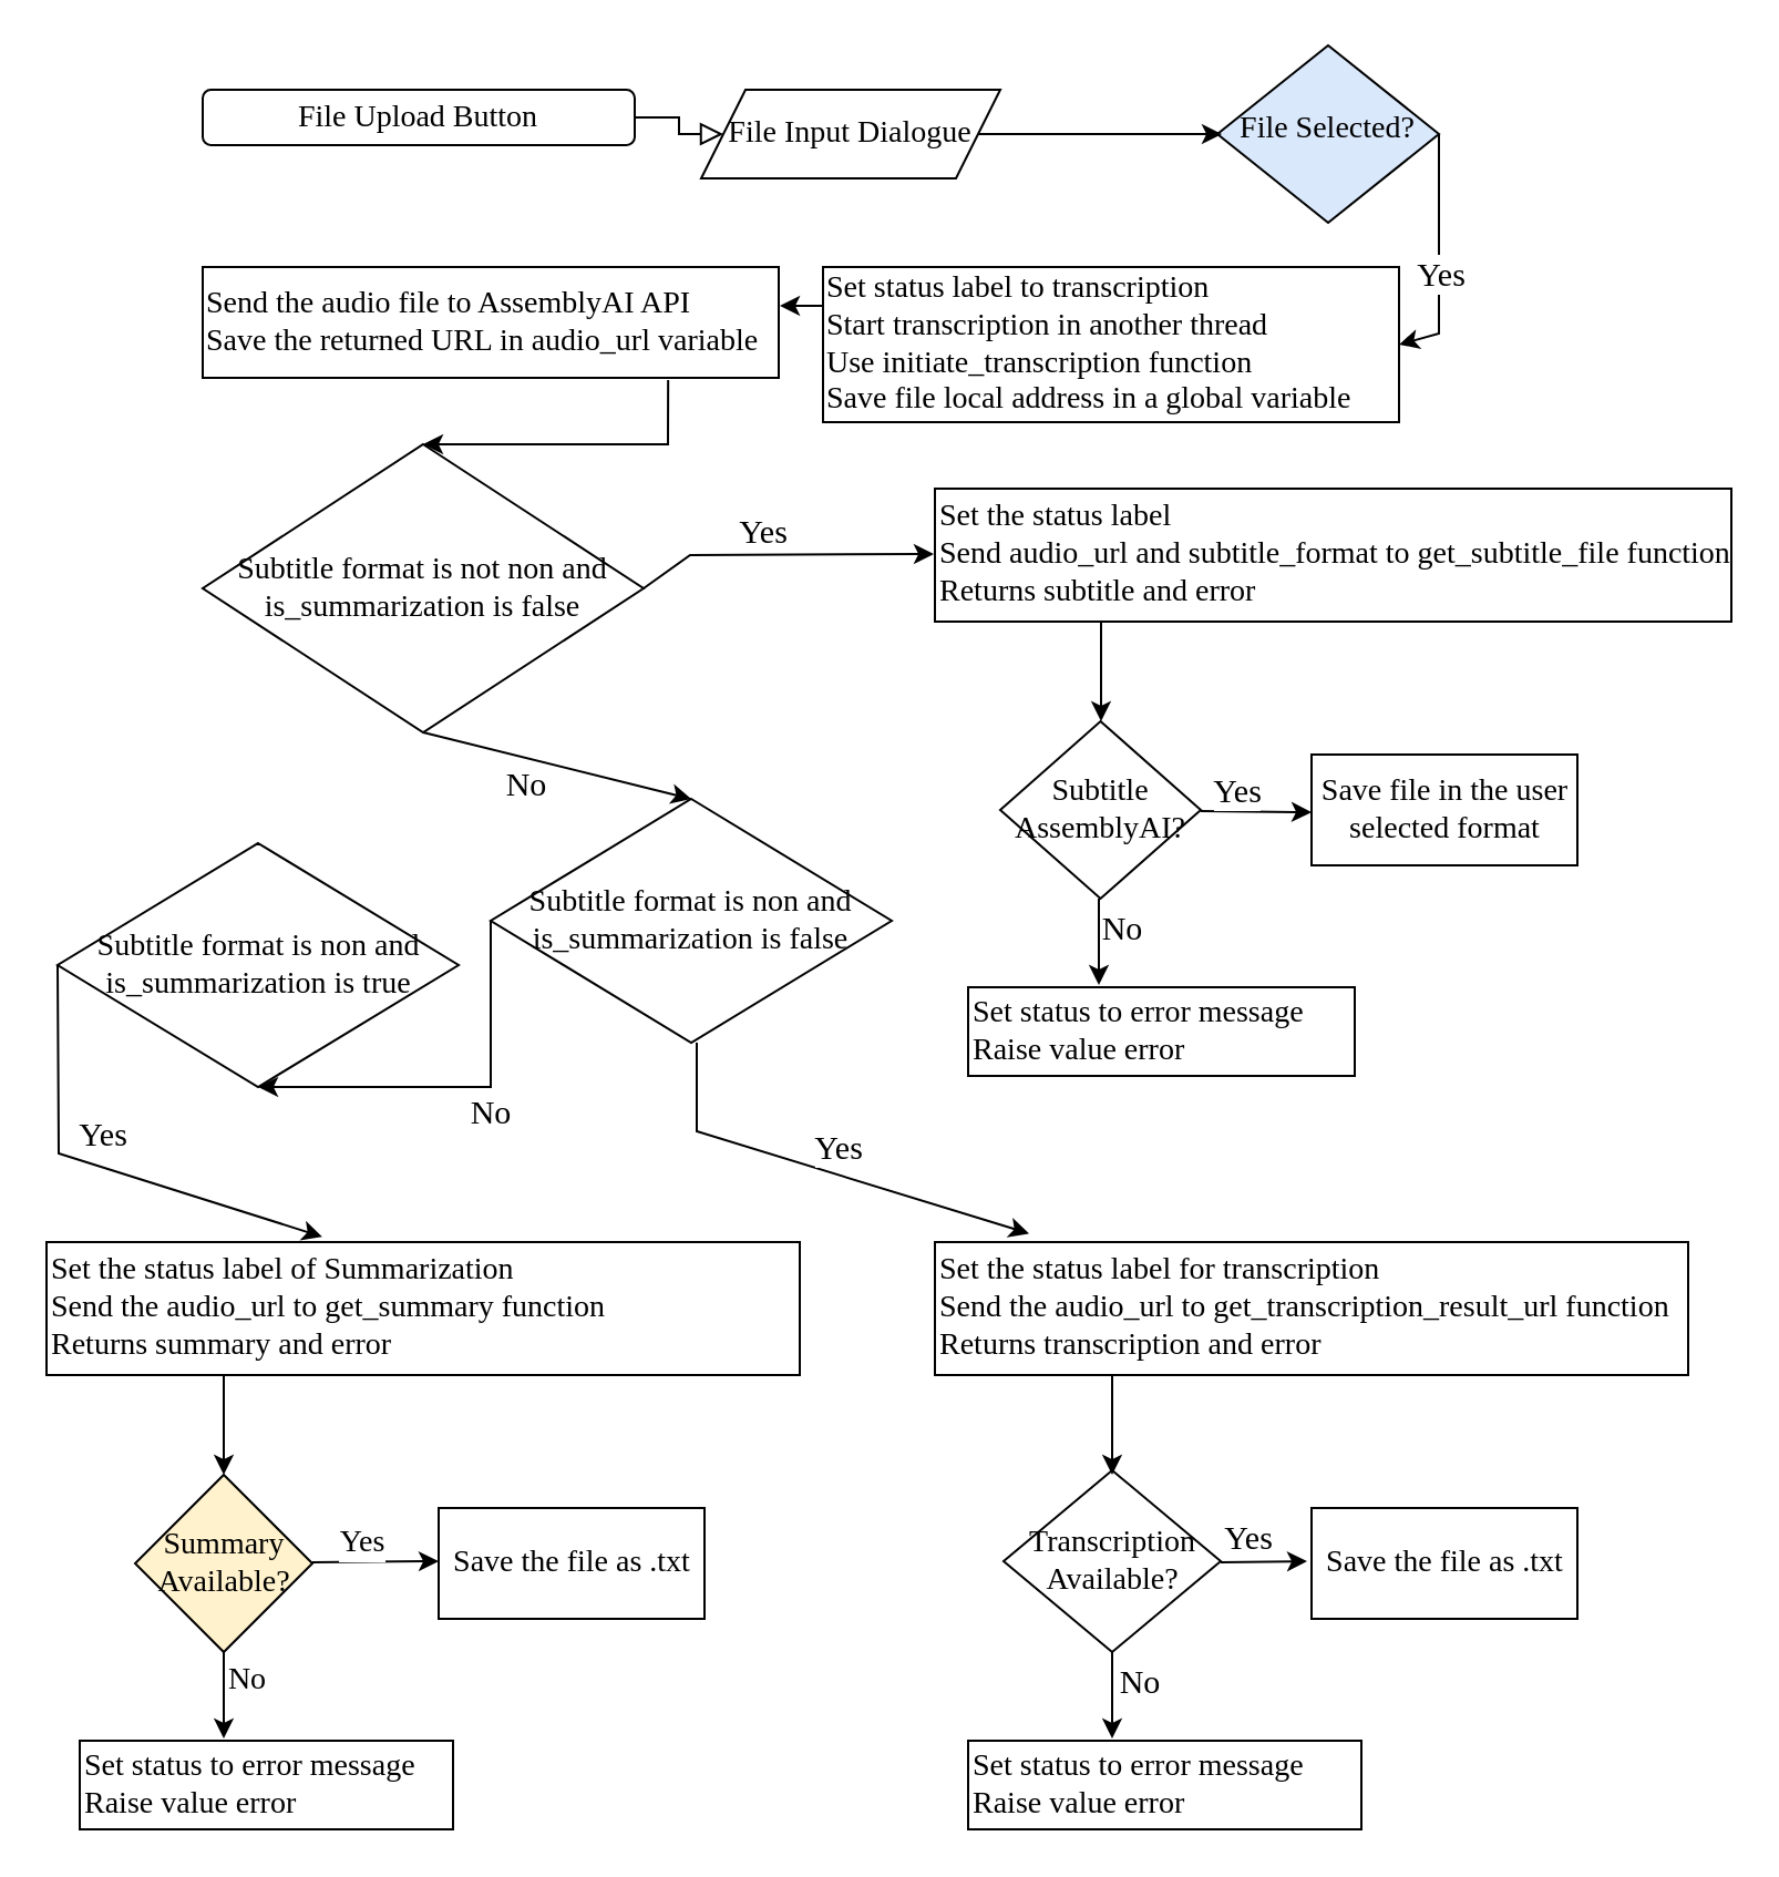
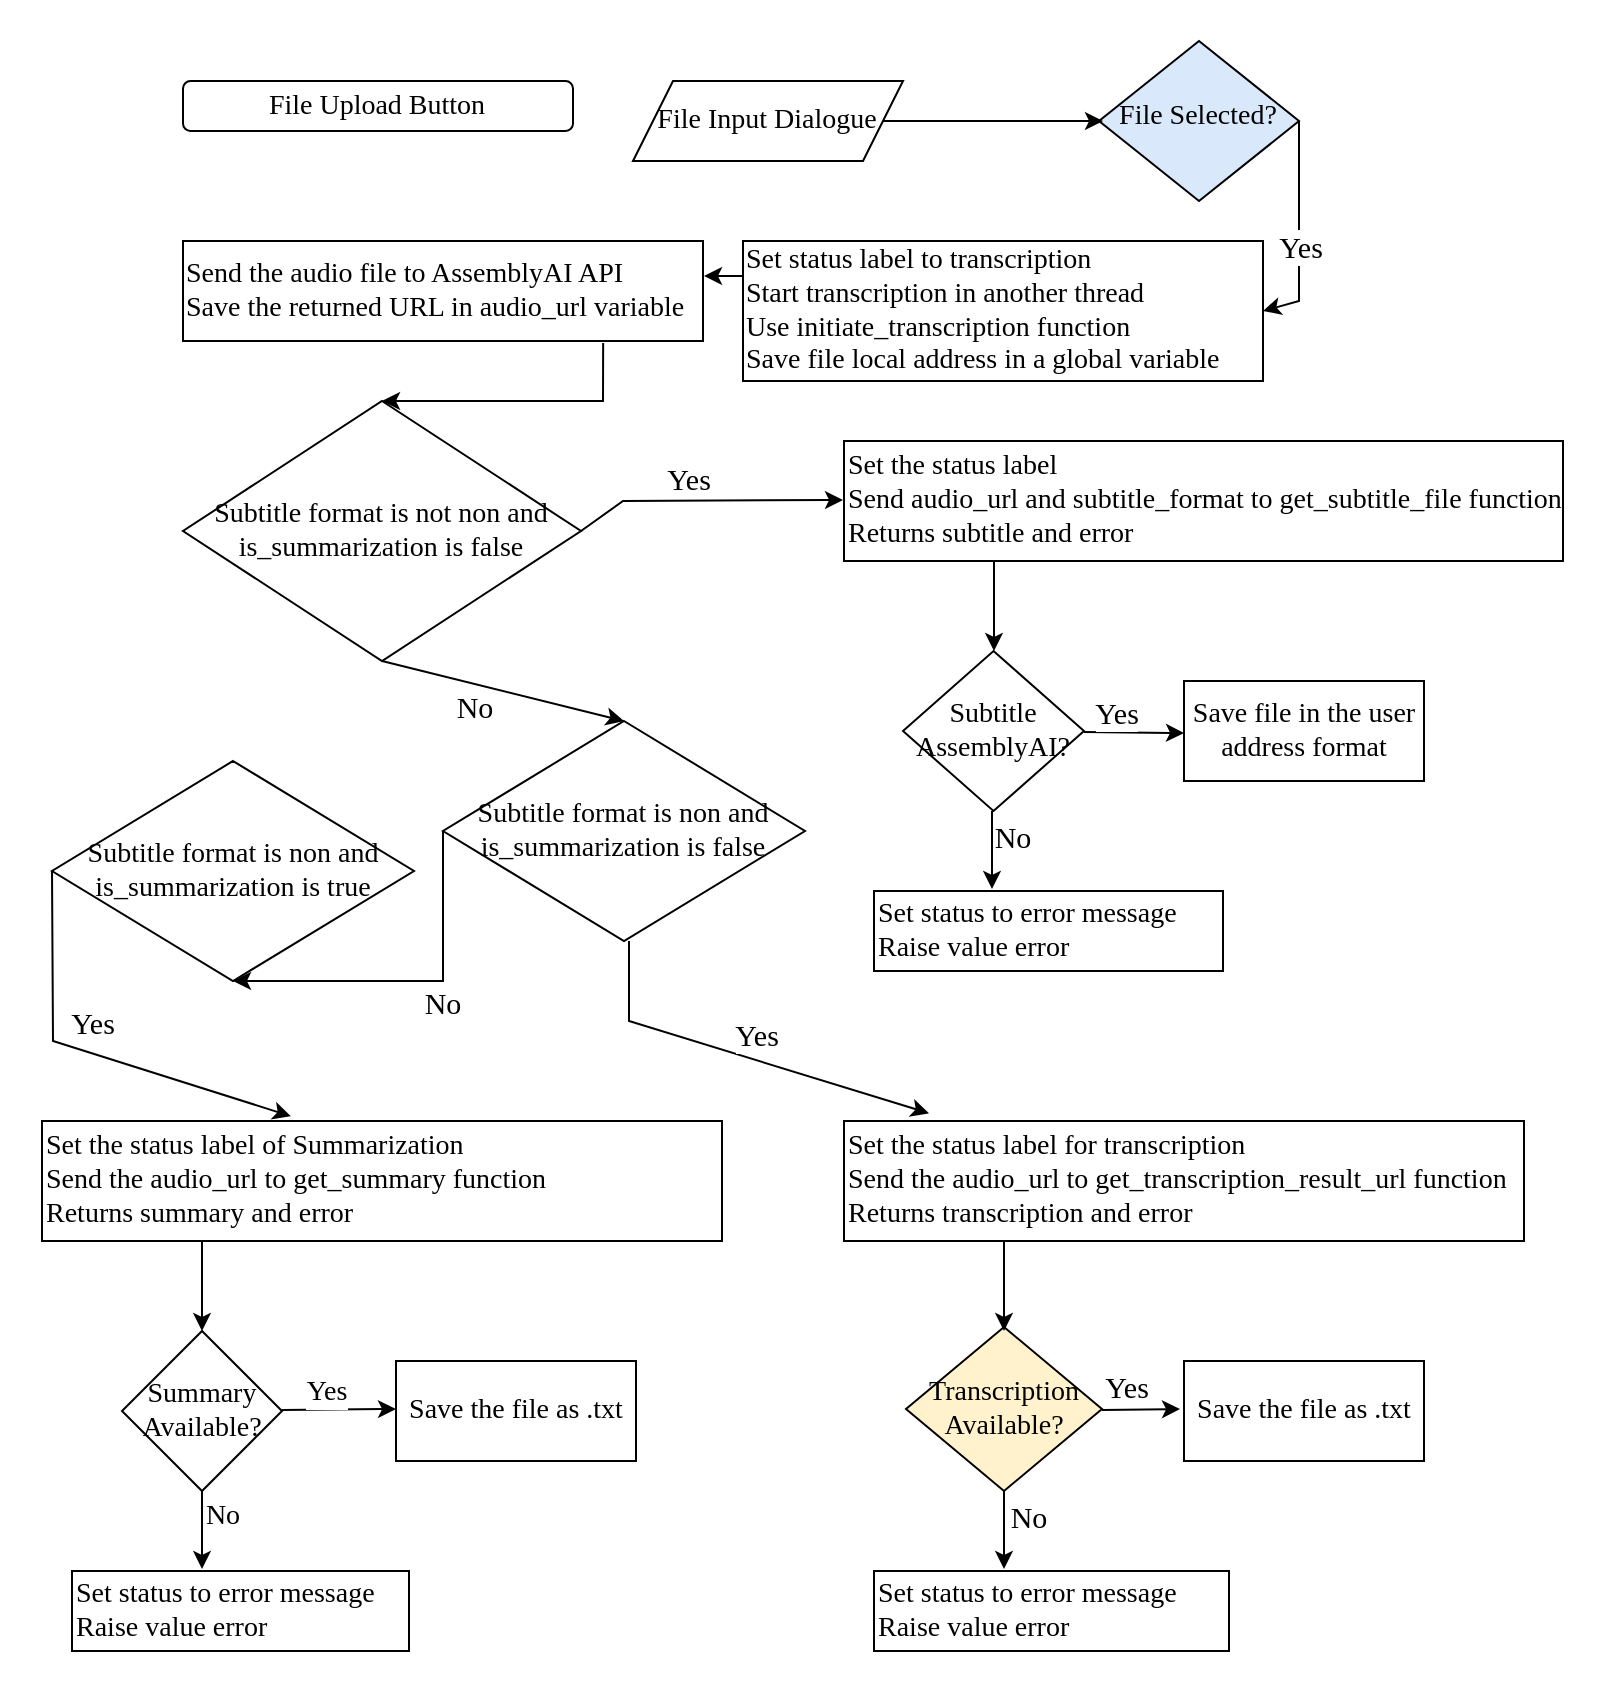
- <mxCell id="2" value="" style="rounded=0;html=1;jettySize=auto;orthogonalLoop=1;fontSize=11;endArrow=block;endFill=0;endSize=8;strokeWidth=1;shadow=0;labelBackgroundColor=none;edgeStyle=orthogonalEdgeStyle;entryX=0;entryY=0.5;entryDx=0;entryDy=0;" parent="1" source="3" target="6" edge="1"><mxGeometry relative="1" as="geometry"><mxPoint x="301" y="60" as="targetPoint" /></mxGeometry></mxCell>
- <mxCell id="14" value="Save file in the user selected format" style="rounded=0;whiteSpace=wrap;html=1;fontFamily=Times New Roman;fontSize=14;" vertex="1" parent="1"><mxGeometry x="591.5" y="340" width="120" height="50" as="geometry" /></mxCell>
+ <mxCell id="14" value="Save file in the user address format" style="rounded=0;whiteSpace=wrap;html=1;fontFamily=Times New Roman;fontSize=14;" vertex="1" parent="1"><mxGeometry x="591.5" y="340" width="120" height="50" as="geometry" /></mxCell>
- <mxCell id="22" value="Transcription Available?" style="rhombus;whiteSpace=wrap;html=1;fontFamily=Times New Roman;fontSize=14;" vertex="1" parent="1"><mxGeometry x="452.5" y="663" width="98" height="82" as="geometry" /></mxCell>
+ <mxCell id="22" value="Transcription Available?" style="rhombus;whiteSpace=wrap;html=1;fontFamily=Times New Roman;fontSize=14;fillColor=#fff2cc;" vertex="1" parent="1"><mxGeometry x="452.5" y="663" width="98" height="82" as="geometry" /></mxCell>
- <mxCell id="29" value="Summary Available?" style="rhombus;whiteSpace=wrap;html=1;fontFamily=Times New Roman;fontSize=14;fillColor=#fff2cc;" vertex="1" parent="1"><mxGeometry x="60.5" y="665" width="80" height="80" as="geometry" /></mxCell>
+ <mxCell id="29" value="Summary Available?" style="rhombus;whiteSpace=wrap;html=1;fontFamily=Times New Roman;fontSize=14;" vertex="1" parent="1"><mxGeometry x="60.5" y="665" width="80" height="80" as="geometry" /></mxCell>
